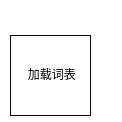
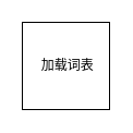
- <mxCell id="2" value="&amp;nbsp;加载词表" style="whiteSpace=wrap;html=1;aspect=fixed;" vertex="1" parent="1"><mxGeometry x="10" y="35" width="80" height="80" as="geometry" /></mxCell>
+ <mxCell id="2" value="&amp;nbsp;加载词表" style="whiteSpace=wrap;html=1;aspect=fixed;" vertex="1" parent="1"><mxGeometry x="20" y="20" width="80" height="80" as="geometry" /></mxCell>
